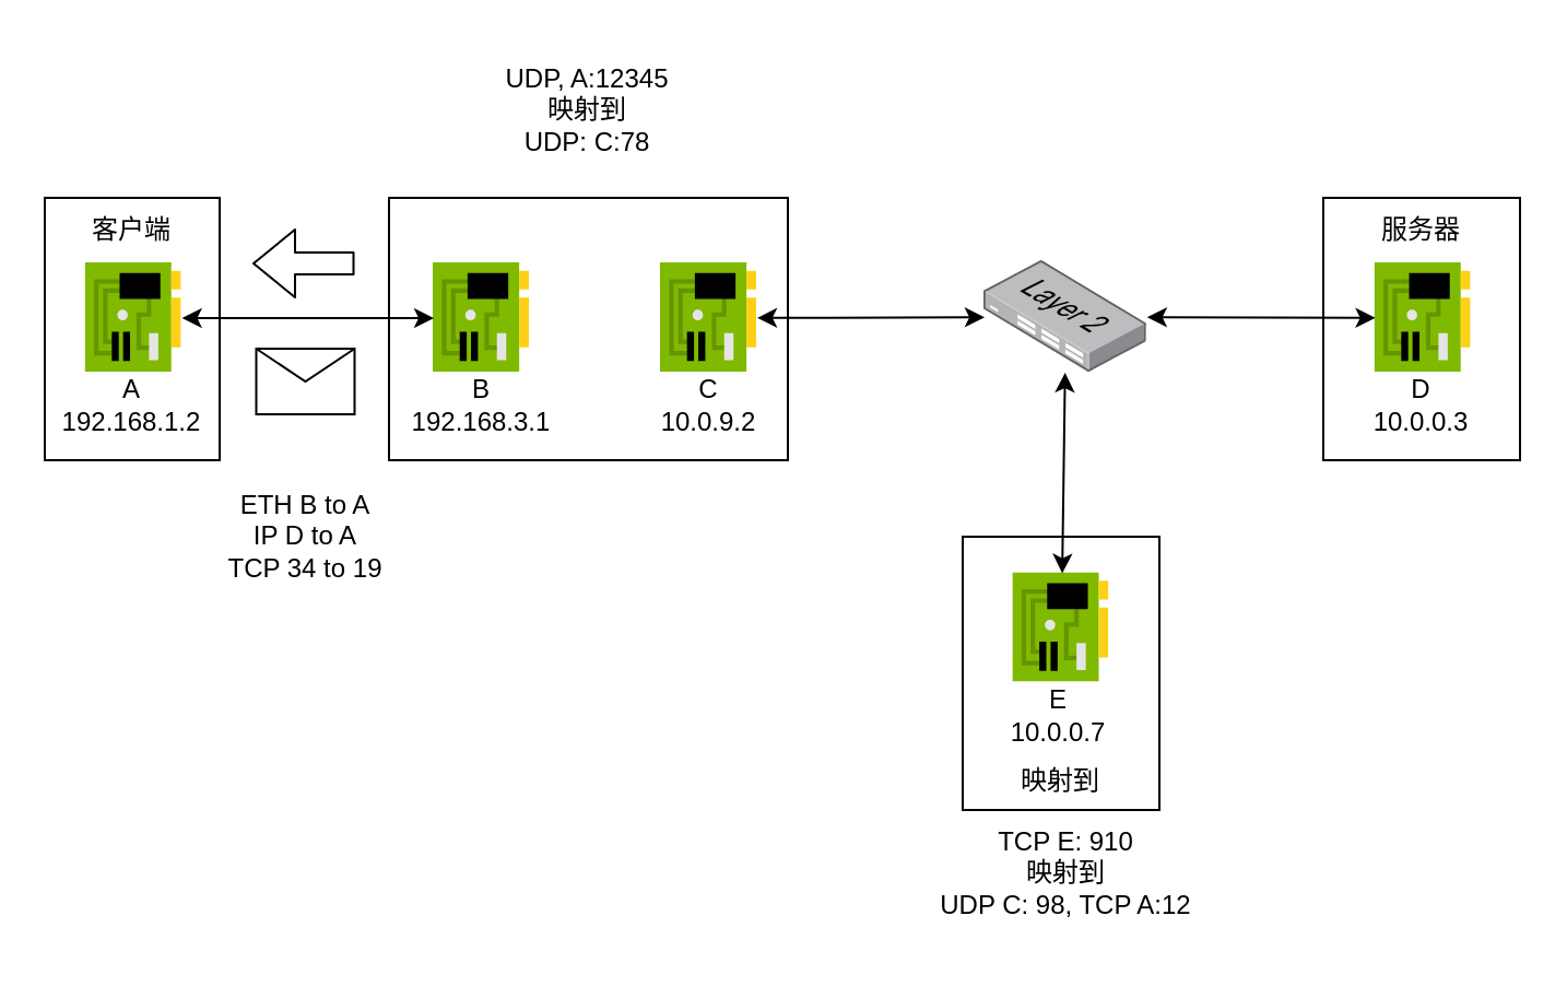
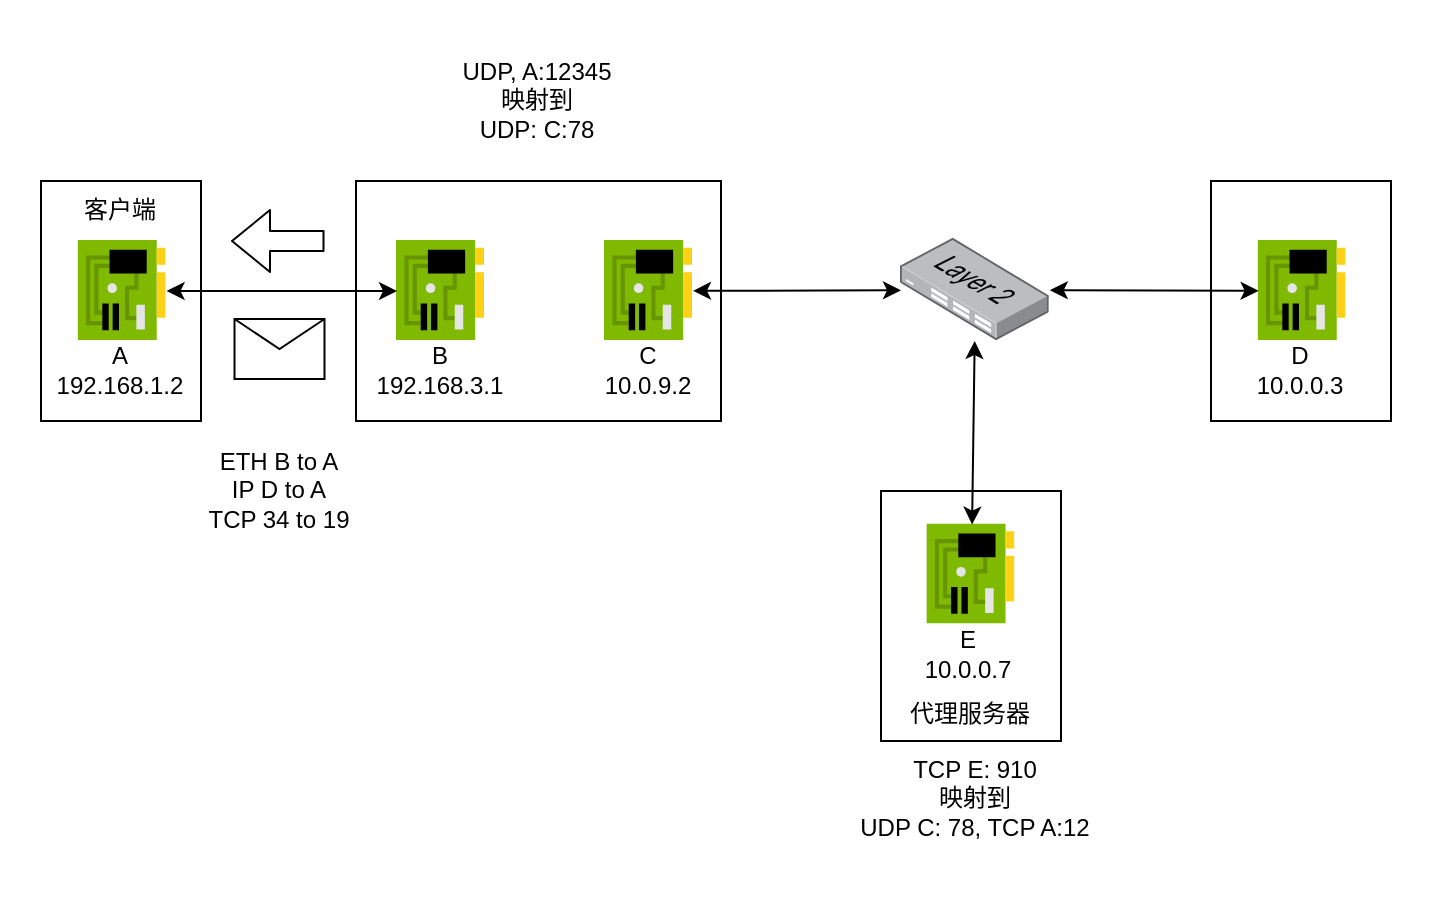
- <mxCell id="19" value="服务器" style="text;html=1;strokeColor=none;fillColor=none;align=center;verticalAlign=middle;whiteSpace=wrap;rounded=0;" vertex="1" parent="1"><mxGeometry x="610" y="90" width="80" height="30" as="geometry" /></mxCell>
- <mxCell id="25" value="映射到" style="text;html=1;strokeColor=none;fillColor=none;align=center;verticalAlign=middle;whiteSpace=wrap;rounded=0;" vertex="1" parent="1"><mxGeometry x="445.2" y="341.8" width="80" height="30" as="geometry" /></mxCell>
+ <mxCell id="25" value="代理服务器" style="text;html=1;strokeColor=none;fillColor=none;align=center;verticalAlign=middle;whiteSpace=wrap;rounded=0;" vertex="1" parent="1"><mxGeometry x="445.2" y="341.8" width="80" height="30" as="geometry" /></mxCell>
- <mxCell id="6" value="TCP E: 910&lt;br&gt;映射到&lt;br&gt;UDP C: 98, TCP A:12" style="text;html=1;strokeColor=none;fillColor=none;align=center;verticalAlign=middle;whiteSpace=wrap;rounded=0;" vertex="1" parent="1"><mxGeometry x="426.58" y="370" width="121.25" height="58.2" as="geometry" /></mxCell>
+ <mxCell id="6" value="TCP E: 910&lt;br&gt;映射到&lt;br&gt;UDP C: 78, TCP A:12" style="text;html=1;strokeColor=none;fillColor=none;align=center;verticalAlign=middle;whiteSpace=wrap;rounded=0;" vertex="1" parent="1"><mxGeometry x="426.58" y="370" width="121.25" height="58.2" as="geometry" /></mxCell>
